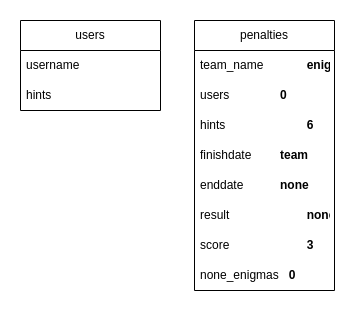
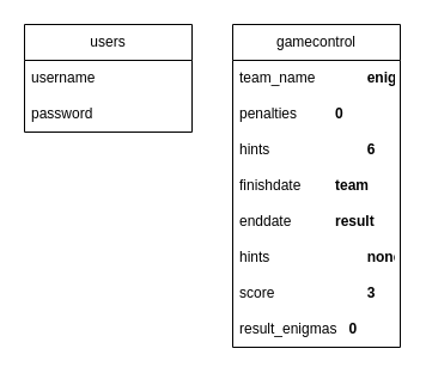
- <mxCell id="5" value="penalties" style="swimlane;fontStyle=0;childLayout=stackLayout;horizontal=1;startSize=30;horizontalStack=0;resizeParent=1;resizeParentMax=0;resizeLast=0;collapsible=1;marginBottom=0;whiteSpace=wrap;html=1;" vertex="1" parent="1"><mxGeometry x="194" y="20" width="140" height="270" as="geometry" /></mxCell>
+ <mxCell id="5" value="gamecontrol" style="swimlane;fontStyle=0;childLayout=stackLayout;horizontal=1;startSize=30;horizontalStack=0;resizeParent=1;resizeParentMax=0;resizeLast=0;collapsible=1;marginBottom=0;whiteSpace=wrap;html=1;" vertex="1" parent="1"><mxGeometry x="194" y="20" width="140" height="270" as="geometry" /></mxCell>
- <mxCell id="4" value="hints" style="text;strokeColor=none;fillColor=none;align=left;verticalAlign=middle;spacingLeft=4;spacingRight=4;overflow=hidden;points=[[0,0.5],[1,0.5]];portConstraint=eastwest;rotatable=0;whiteSpace=wrap;html=1;" vertex="1" parent="2"><mxGeometry y="60" width="140" height="30" as="geometry" /></mxCell>
+ <mxCell id="4" value="password" style="text;strokeColor=none;fillColor=none;align=left;verticalAlign=middle;spacingLeft=4;spacingRight=4;overflow=hidden;points=[[0,0.5],[1,0.5]];portConstraint=eastwest;rotatable=0;whiteSpace=wrap;html=1;" vertex="1" parent="2"><mxGeometry y="60" width="140" height="30" as="geometry" /></mxCell>
- <mxCell id="7" value="users&lt;span style=&quot;white-space: pre;&quot;&gt;&#09;&lt;/span&gt;&lt;span style=&quot;white-space: pre;&quot;&gt;&#09;&lt;/span&gt;&lt;b&gt;0&lt;/b&gt;" style="text;strokeColor=none;fillColor=none;align=left;verticalAlign=middle;spacingLeft=4;spacingRight=4;overflow=hidden;points=[[0,0.5],[1,0.5]];portConstraint=eastwest;rotatable=0;whiteSpace=wrap;html=1;" vertex="1" parent="5"><mxGeometry y="60" width="140" height="30" as="geometry" /></mxCell>
+ <mxCell id="7" value="penalties&lt;span style=&quot;white-space: pre;&quot;&gt;&#09;&lt;/span&gt;&lt;span style=&quot;white-space: pre;&quot;&gt;&#09;&lt;/span&gt;&lt;b&gt;0&lt;/b&gt;" style="text;strokeColor=none;fillColor=none;align=left;verticalAlign=middle;spacingLeft=4;spacingRight=4;overflow=hidden;points=[[0,0.5],[1,0.5]];portConstraint=eastwest;rotatable=0;whiteSpace=wrap;html=1;" vertex="1" parent="5"><mxGeometry y="60" width="140" height="30" as="geometry" /></mxCell>
- <mxCell id="10" value="enddate&lt;span style=&quot;white-space: pre;&quot;&gt;&#09;&lt;/span&gt;&lt;span style=&quot;white-space: pre;&quot;&gt;&#09;&lt;/span&gt;&lt;b&gt;none&lt;/b&gt;" style="text;strokeColor=none;fillColor=none;align=left;verticalAlign=middle;spacingLeft=4;spacingRight=4;overflow=hidden;points=[[0,0.5],[1,0.5]];portConstraint=eastwest;rotatable=0;whiteSpace=wrap;html=1;" vertex="1" parent="5"><mxGeometry y="150" width="140" height="30" as="geometry" /></mxCell>
+ <mxCell id="10" value="enddate&lt;span style=&quot;white-space: pre;&quot;&gt;&#09;&lt;/span&gt;&lt;span style=&quot;white-space: pre;&quot;&gt;&#09;&lt;/span&gt;&lt;b&gt;result&lt;/b&gt;" style="text;strokeColor=none;fillColor=none;align=left;verticalAlign=middle;spacingLeft=4;spacingRight=4;overflow=hidden;points=[[0,0.5],[1,0.5]];portConstraint=eastwest;rotatable=0;whiteSpace=wrap;html=1;" vertex="1" parent="5"><mxGeometry y="150" width="140" height="30" as="geometry" /></mxCell>
- <mxCell id="11" value="result&lt;span style=&quot;white-space: pre;&quot;&gt;&#09;&lt;/span&gt;&lt;span style=&quot;white-space: pre;&quot;&gt;&#09;&lt;/span&gt;&lt;span style=&quot;white-space: pre;&quot;&gt;&#09;&lt;/span&gt;&lt;b&gt;none&lt;/b&gt;" style="text;strokeColor=none;fillColor=none;align=left;verticalAlign=middle;spacingLeft=4;spacingRight=4;overflow=hidden;points=[[0,0.5],[1,0.5]];portConstraint=eastwest;rotatable=0;whiteSpace=wrap;html=1;" vertex="1" parent="5"><mxGeometry y="180" width="140" height="30" as="geometry" /></mxCell>
+ <mxCell id="11" value="hints&lt;span style=&quot;white-space: pre;&quot;&gt;&#09;&lt;/span&gt;&lt;span style=&quot;white-space: pre;&quot;&gt;&#09;&lt;/span&gt;&lt;span style=&quot;white-space: pre;&quot;&gt;&#09;&lt;/span&gt;&lt;b&gt;none&lt;/b&gt;" style="text;strokeColor=none;fillColor=none;align=left;verticalAlign=middle;spacingLeft=4;spacingRight=4;overflow=hidden;points=[[0,0.5],[1,0.5]];portConstraint=eastwest;rotatable=0;whiteSpace=wrap;html=1;" vertex="1" parent="5"><mxGeometry y="180" width="140" height="30" as="geometry" /></mxCell>
- <mxCell id="13" value="none_enigmas&lt;span style=&quot;white-space: pre;&quot;&gt;   &lt;b&gt;0&lt;/b&gt;&#09;&lt;/span&gt;" style="text;strokeColor=none;fillColor=none;align=left;verticalAlign=middle;spacingLeft=4;spacingRight=4;overflow=hidden;points=[[0,0.5],[1,0.5]];portConstraint=eastwest;rotatable=0;whiteSpace=wrap;html=1;" vertex="1" parent="5"><mxGeometry y="240" width="140" height="30" as="geometry" /></mxCell>
+ <mxCell id="13" value="result_enigmas&lt;span style=&quot;white-space: pre;&quot;&gt;   &lt;b&gt;0&lt;/b&gt;&#09;&lt;/span&gt;" style="text;strokeColor=none;fillColor=none;align=left;verticalAlign=middle;spacingLeft=4;spacingRight=4;overflow=hidden;points=[[0,0.5],[1,0.5]];portConstraint=eastwest;rotatable=0;whiteSpace=wrap;html=1;" vertex="1" parent="5"><mxGeometry y="240" width="140" height="30" as="geometry" /></mxCell>
